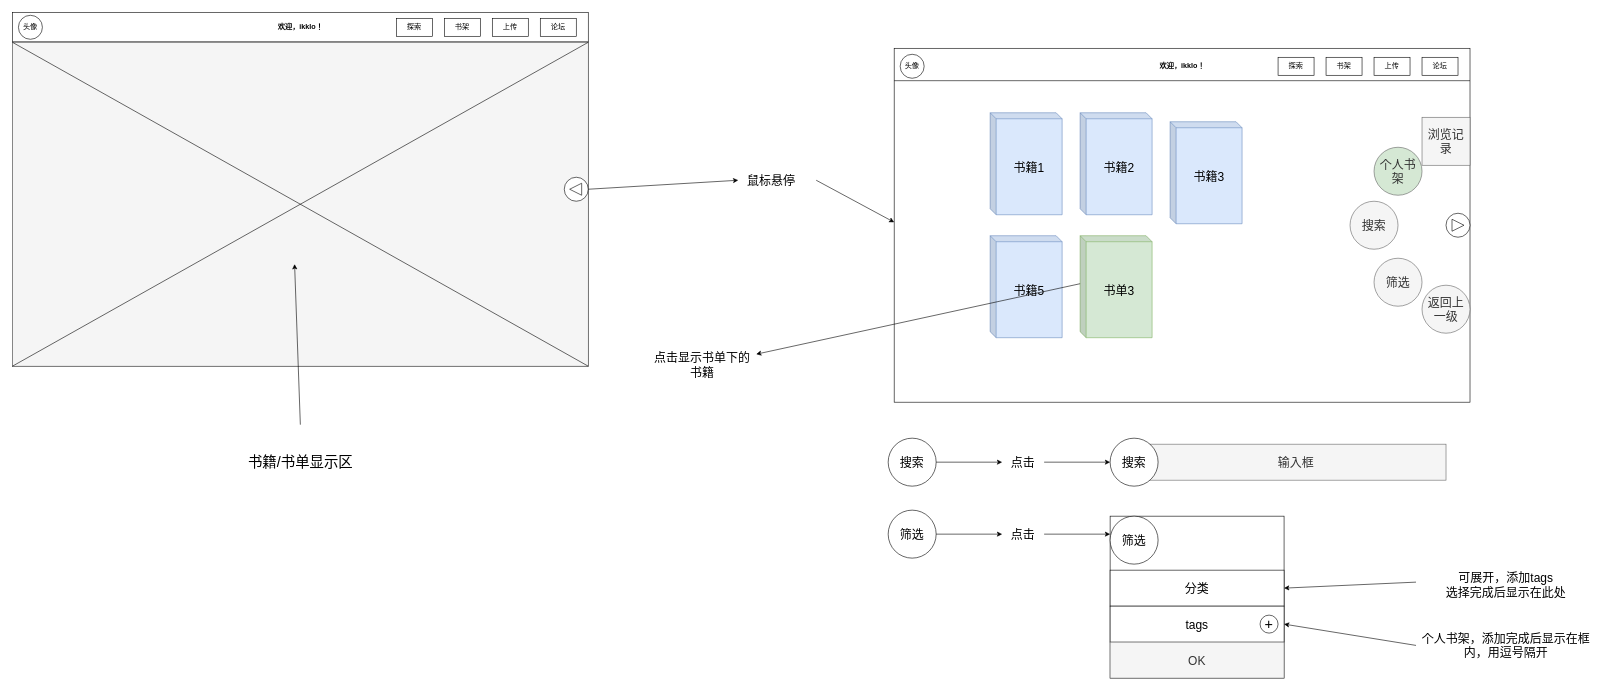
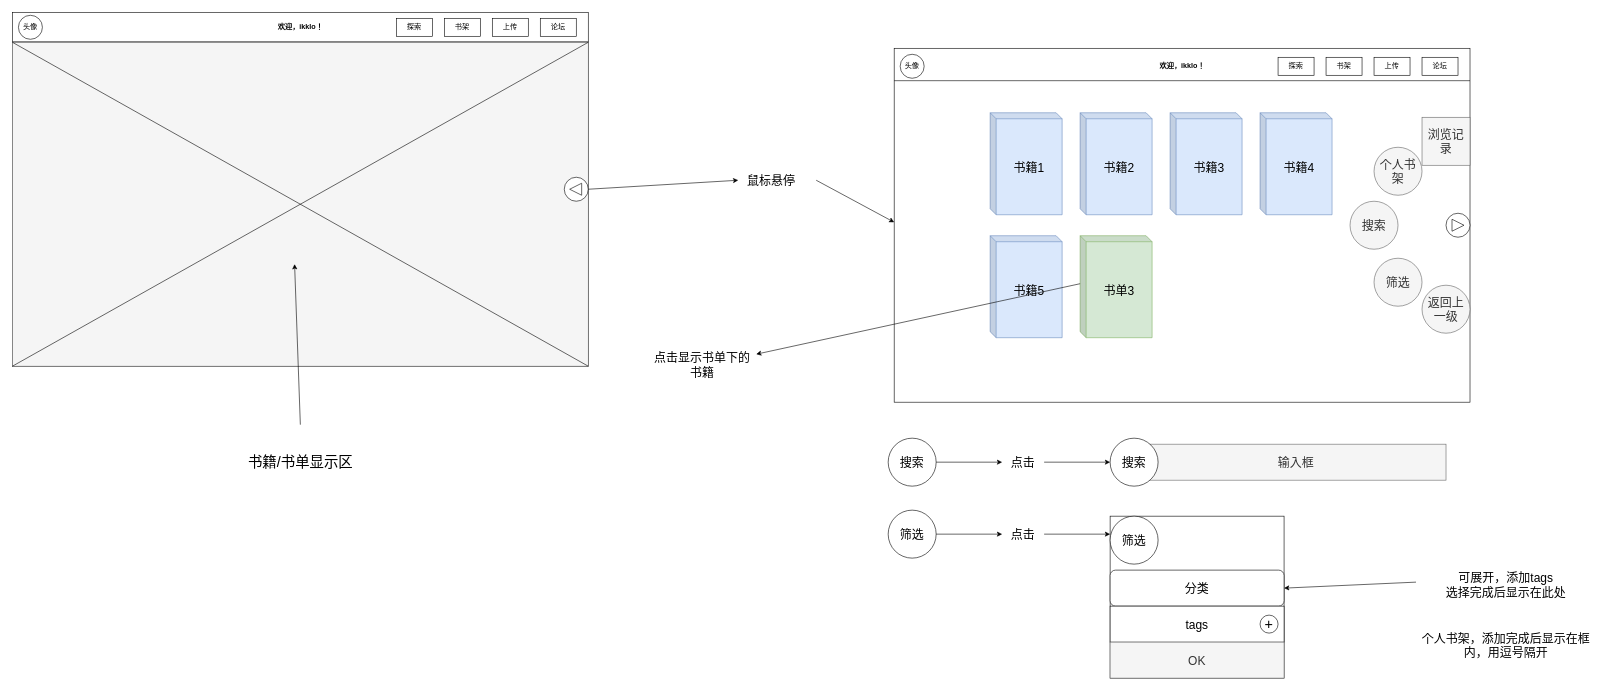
+ <mxCell id="33" value="书籍4" style="shape=cube;whiteSpace=wrap;html=1;boundedLbl=1;backgroundOutline=1;darkOpacity=0.05;darkOpacity2=0.1;size=10;fillColor=#dae8fc;strokeColor=#6c8ebf;fontSize=20;" parent="1" vertex="1"><mxGeometry x="2100" y="187.5" width="120" height="170" as="geometry" /></mxCell>
- <mxCell id="27" value="个人书架" style="ellipse;whiteSpace=wrap;html=1;aspect=fixed;fontSize=20;fillColor=#d5e8d4;fontColor=#333333;strokeColor=#666666;" parent="1" vertex="1"><mxGeometry x="2290" y="245" width="80" height="80" as="geometry" /></mxCell>
+ <mxCell id="27" value="个人书架" style="ellipse;whiteSpace=wrap;html=1;aspect=fixed;fontSize=20;fillColor=#f5f5f5;fontColor=#333333;strokeColor=#666666;" parent="1" vertex="1"><mxGeometry x="2290" y="245" width="80" height="80" as="geometry" /></mxCell>
- <mxCell id="32" value="书籍3" style="shape=cube;whiteSpace=wrap;html=1;boundedLbl=1;backgroundOutline=1;darkOpacity=0.05;darkOpacity2=0.1;size=10;fillColor=#dae8fc;strokeColor=#6c8ebf;fontSize=20;" parent="1" vertex="1"><mxGeometry x="1950" y="202.5" width="120" height="170" as="geometry" /></mxCell>
+ <mxCell id="32" value="书籍3" style="shape=cube;whiteSpace=wrap;html=1;boundedLbl=1;backgroundOutline=1;darkOpacity=0.05;darkOpacity2=0.1;size=10;fillColor=#dae8fc;strokeColor=#6c8ebf;fontSize=20;" parent="1" vertex="1"><mxGeometry x="1950" y="187.5" width="120" height="170" as="geometry" /></mxCell>
- <mxCell id="55" value="分类" style="rounded=0;whiteSpace=wrap;html=1;fontSize=20;" parent="1" vertex="1"><mxGeometry x="1850" y="950" width="290" height="60" as="geometry" /></mxCell>
+ <mxCell id="55" value="分类" style="whiteSpace=wrap;html=1;fontSize=20;rounded=1;" parent="1" vertex="1"><mxGeometry x="1850" y="950" width="290" height="60" as="geometry" /></mxCell>
- <mxCell id="59" value="" style="endArrow=classic;html=1;rounded=0;entryX=1;entryY=0.5;entryDx=0;entryDy=0;exitX=0;exitY=0.5;exitDx=0;exitDy=0;" parent="1" source="60" target="58" edge="1"><mxGeometry width="50" height="50" relative="1" as="geometry"><mxPoint x="2360" y="1050" as="sourcePoint" /><mxPoint x="2260" y="1100" as="targetPoint" /></mxGeometry></mxCell>
